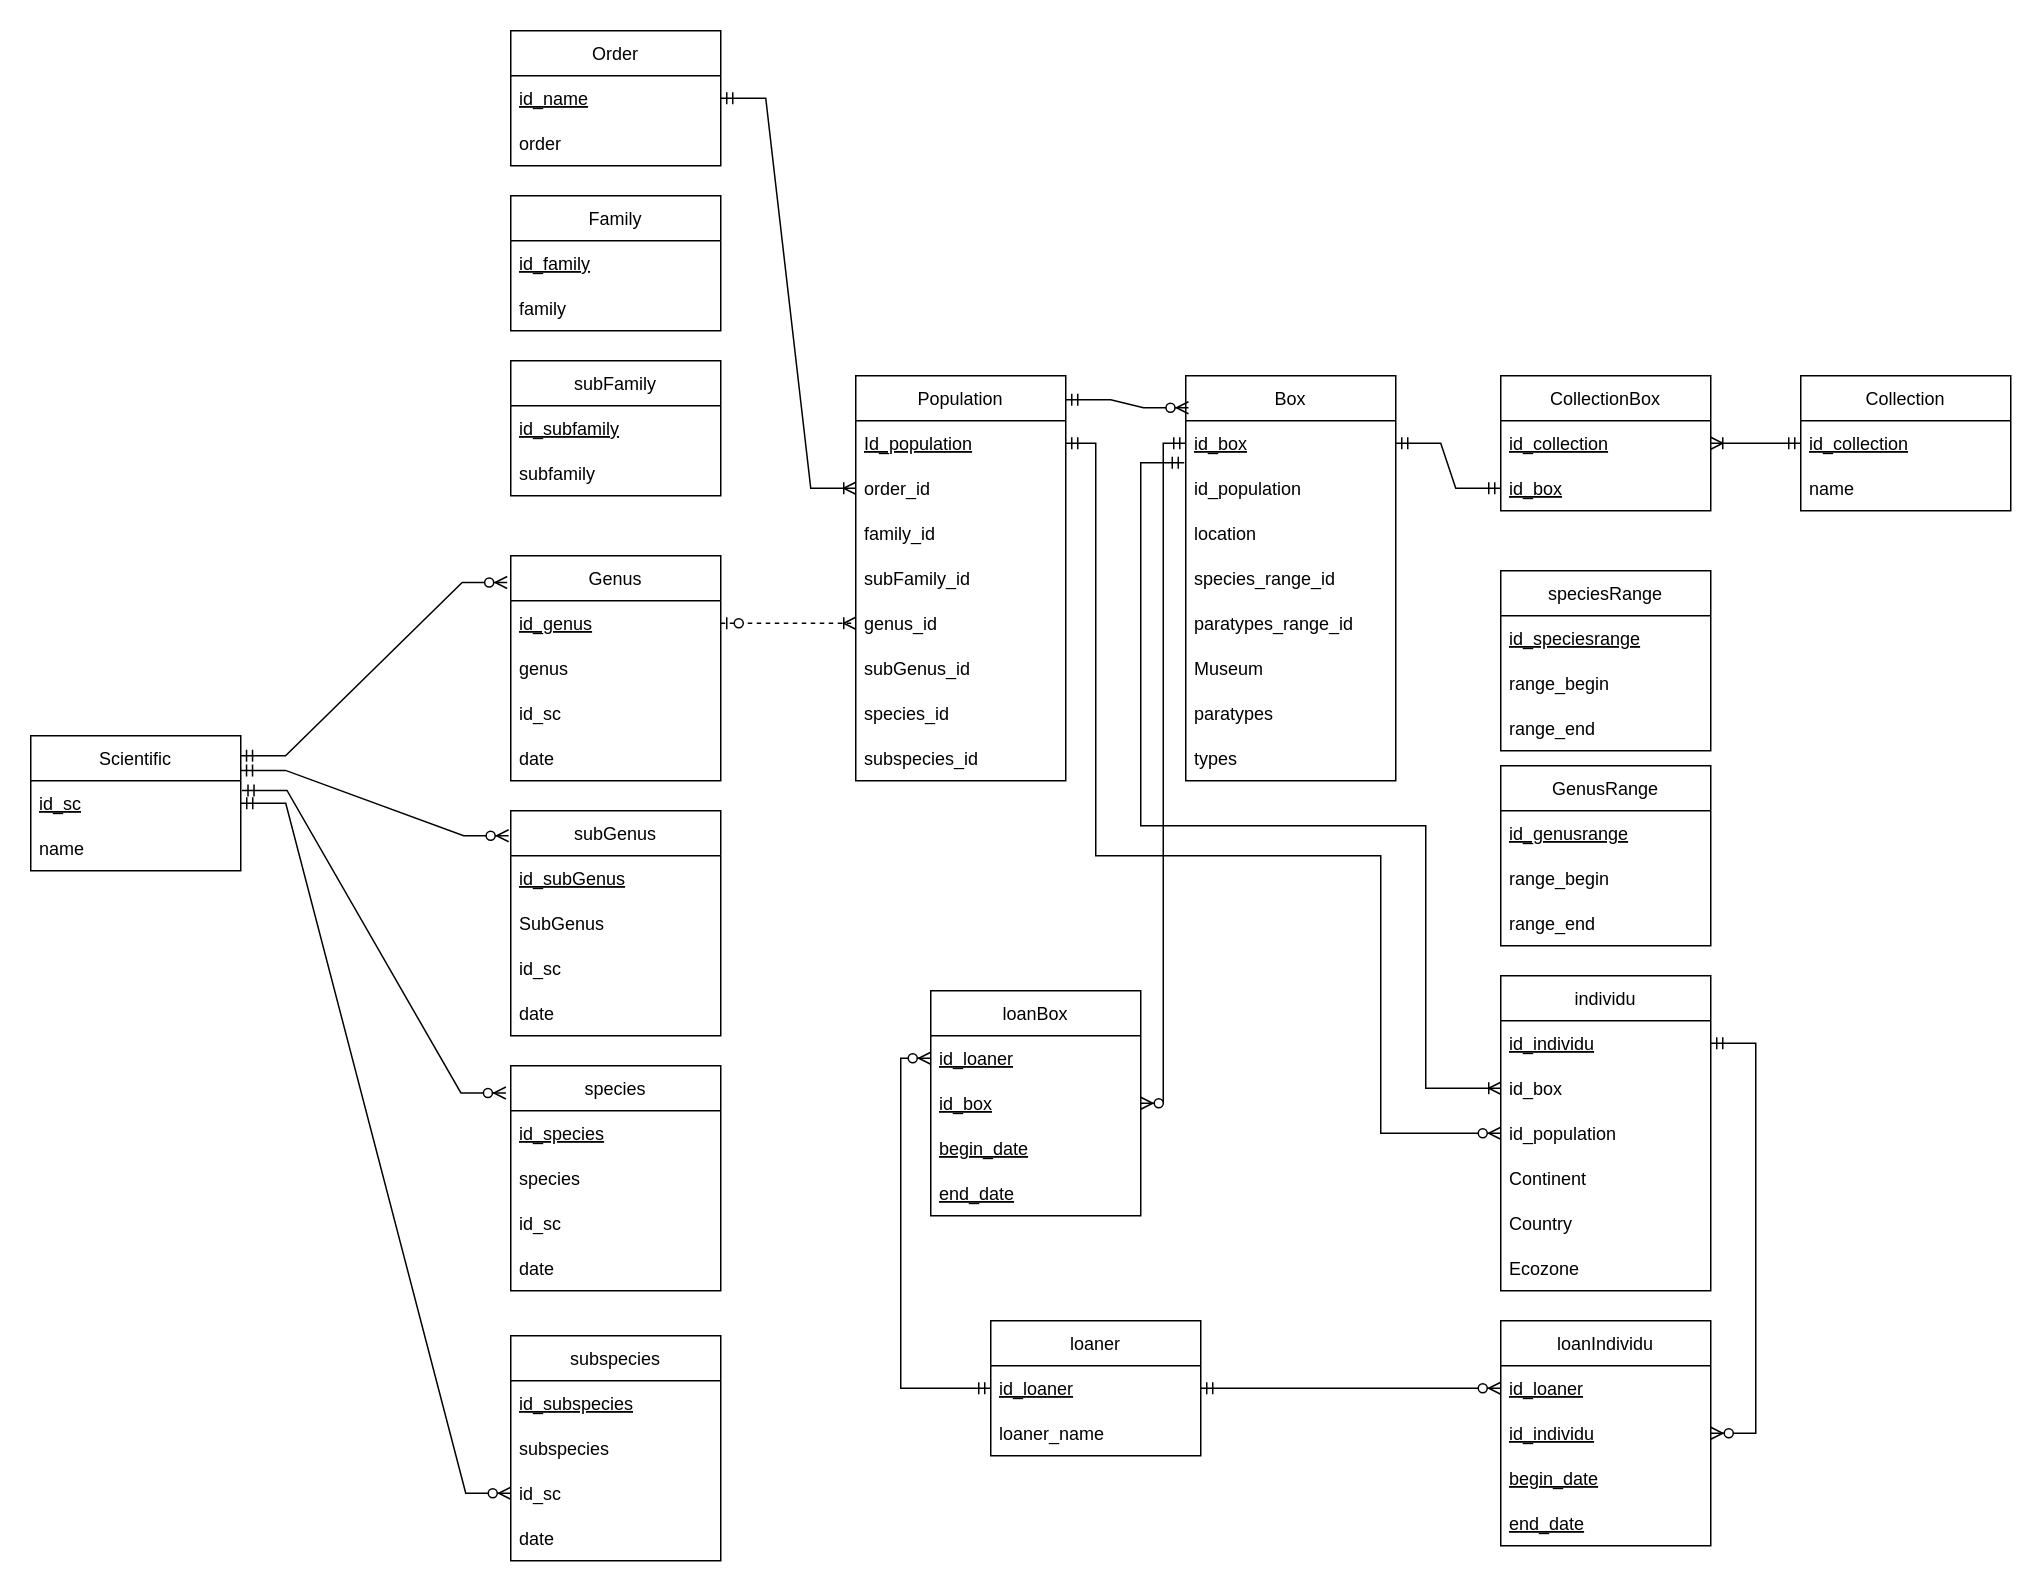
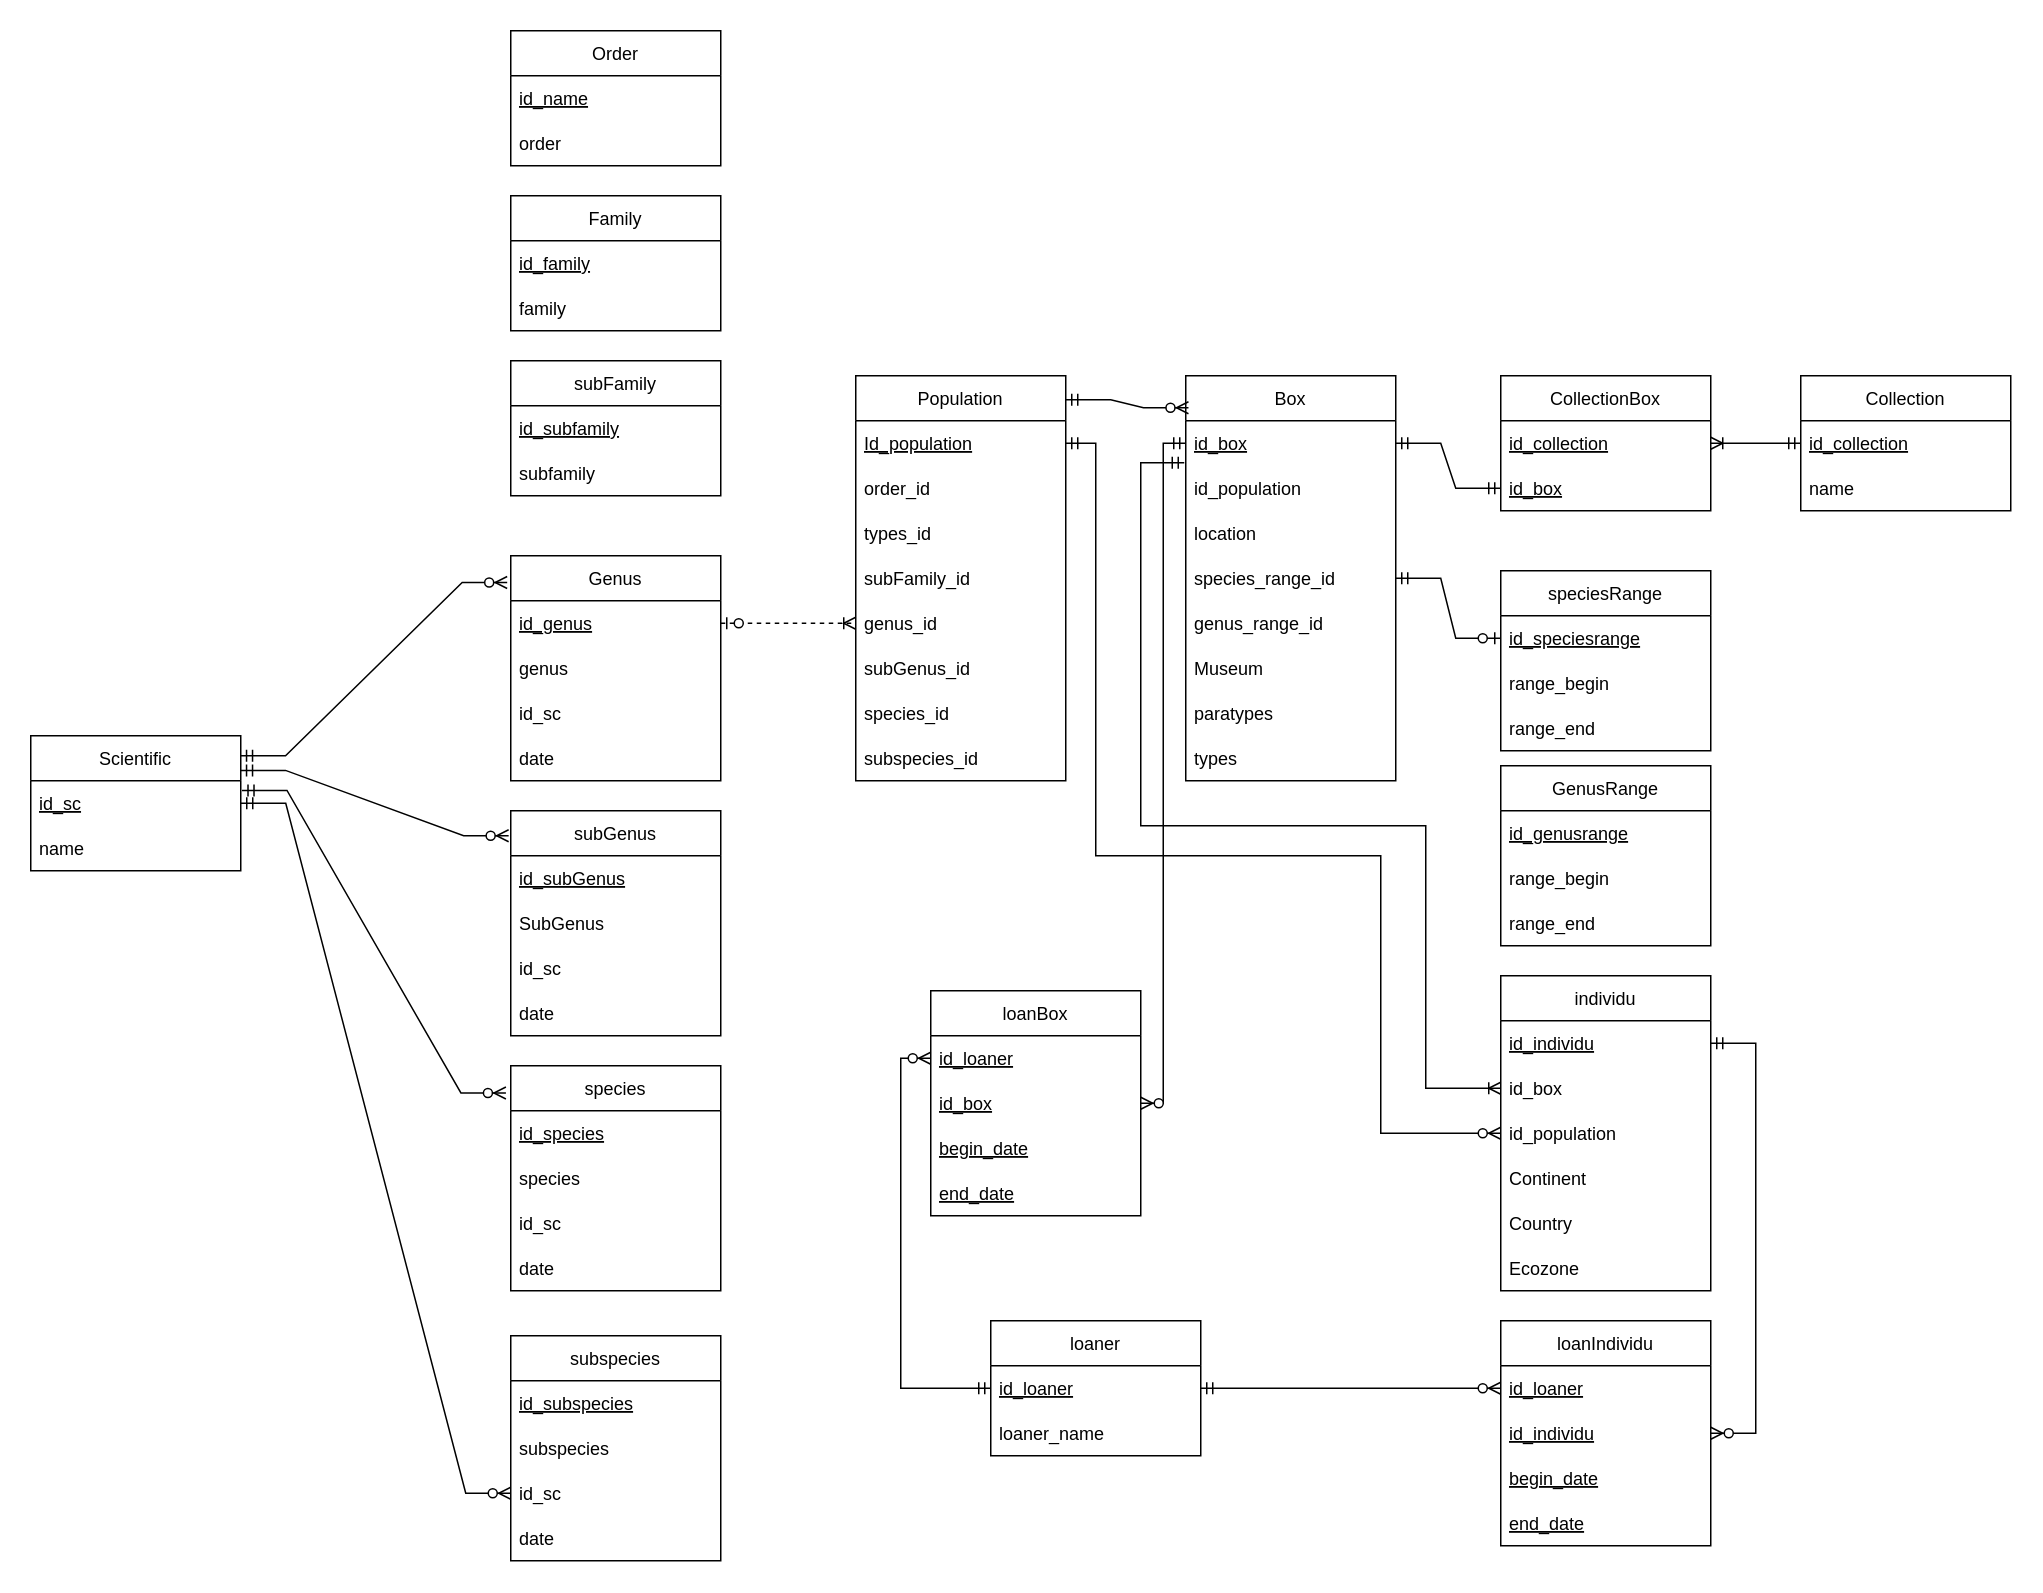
- <mxCell id="81" value="" style="edgeStyle=entityRelationEdgeStyle;fontSize=12;html=1;endArrow=ERoneToMany;startArrow=ERmandOne;rounded=0;exitX=1;exitY=0.5;exitDx=0;exitDy=0;entryX=0;entryY=0.5;entryDx=0;entryDy=0;" parent="1" source="50" target="4" edge="1"><mxGeometry width="100" height="100" relative="1" as="geometry"><mxPoint x="-10" y="350" as="sourcePoint" /><mxPoint x="90" y="250" as="targetPoint" /></mxGeometry></mxCell>
- <mxCell id="5" value="family_id" style="text;strokeColor=none;fillColor=none;align=left;verticalAlign=middle;spacingLeft=4;spacingRight=4;overflow=hidden;points=[[0,0.5],[1,0.5]];portConstraint=eastwest;rotatable=0;" parent="2" vertex="1"><mxGeometry y="90" width="140" height="30" as="geometry" /></mxCell>
+ <mxCell id="5" value="types_id" style="text;strokeColor=none;fillColor=none;align=left;verticalAlign=middle;spacingLeft=4;spacingRight=4;overflow=hidden;points=[[0,0.5],[1,0.5]];portConstraint=eastwest;rotatable=0;" parent="2" vertex="1"><mxGeometry y="90" width="140" height="30" as="geometry" /></mxCell>
+ <mxCell id="82" value="" style="edgeStyle=entityRelationEdgeStyle;fontSize=12;html=1;endArrow=ERzeroToOne;startArrow=ERmandOne;rounded=0;exitX=1;exitY=0.5;exitDx=0;exitDy=0;entryX=0;entryY=0.5;entryDx=0;entryDy=0;" parent="1" source="29" target="43" edge="1"><mxGeometry width="100" height="100" relative="1" as="geometry"><mxPoint x="1024.98" y="128.6" as="sourcePoint" /><mxPoint x="990" y="380" as="targetPoint" /></mxGeometry></mxCell>
- <mxCell id="30" value="paratypes_range_id" style="text;strokeColor=none;fillColor=none;align=left;verticalAlign=middle;spacingLeft=4;spacingRight=4;overflow=hidden;points=[[0,0.5],[1,0.5]];portConstraint=eastwest;rotatable=0;" parent="25" vertex="1"><mxGeometry y="150" width="140" height="30" as="geometry" /></mxCell>
+ <mxCell id="30" value="genus_range_id" style="text;strokeColor=none;fillColor=none;align=left;verticalAlign=middle;spacingLeft=4;spacingRight=4;overflow=hidden;points=[[0,0.5],[1,0.5]];portConstraint=eastwest;rotatable=0;" parent="25" vertex="1"><mxGeometry y="150" width="140" height="30" as="geometry" /></mxCell>
